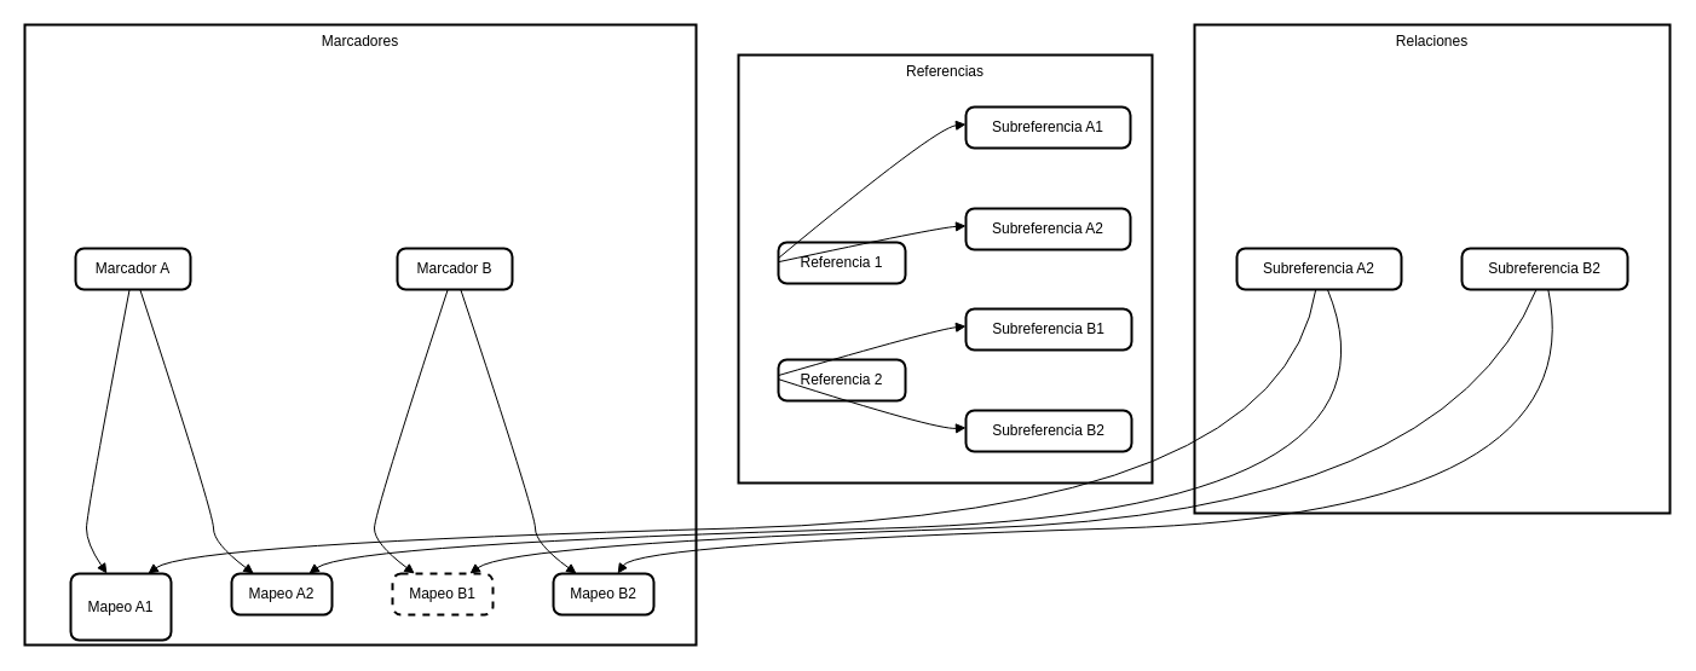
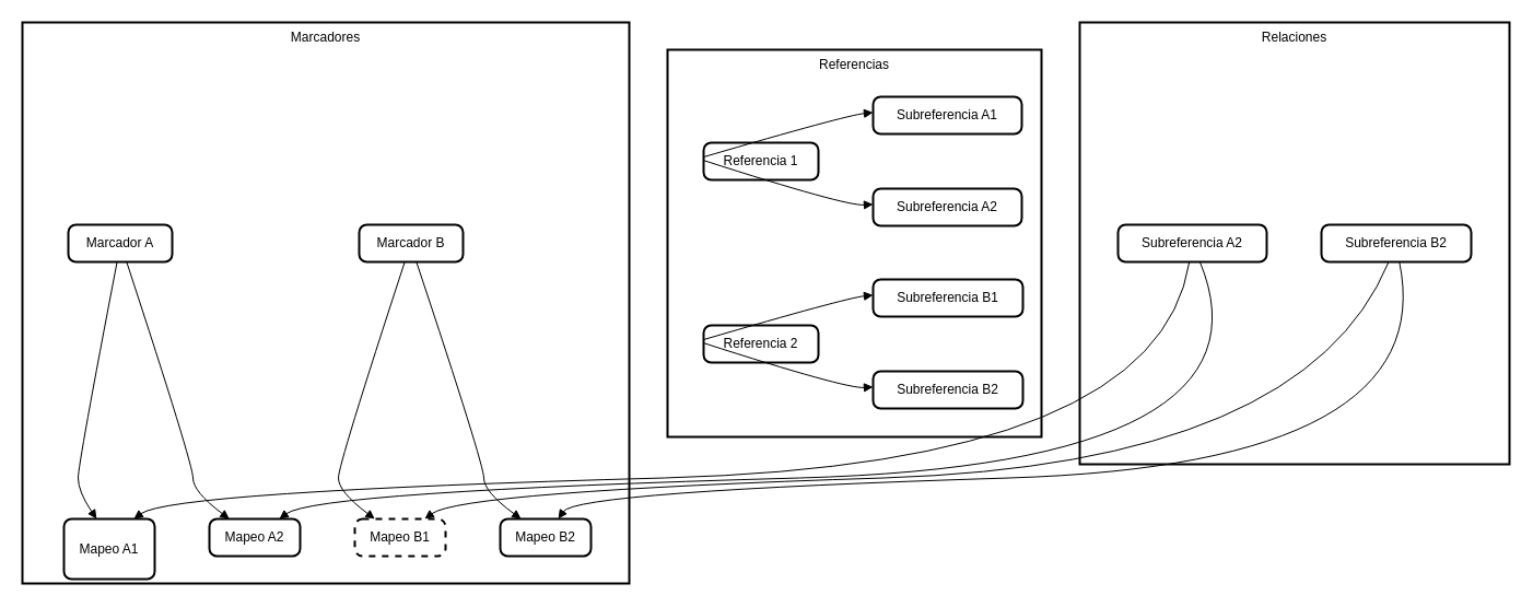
- <mxCell id="14" value="Referencia 1" style="rounded=1;absoluteArcSize=1;arcSize=14;whiteSpace=wrap;strokeWidth=2;" vertex="1" parent="12"><mxGeometry x="33" y="155" width="105" height="34" as="geometry" /></mxCell>
+ <mxCell id="14" value="Referencia 1" style="rounded=1;absoluteArcSize=1;arcSize=14;whiteSpace=wrap;strokeWidth=2;" vertex="1" parent="12"><mxGeometry x="33" y="85" width="105" height="34" as="geometry" /></mxCell>
